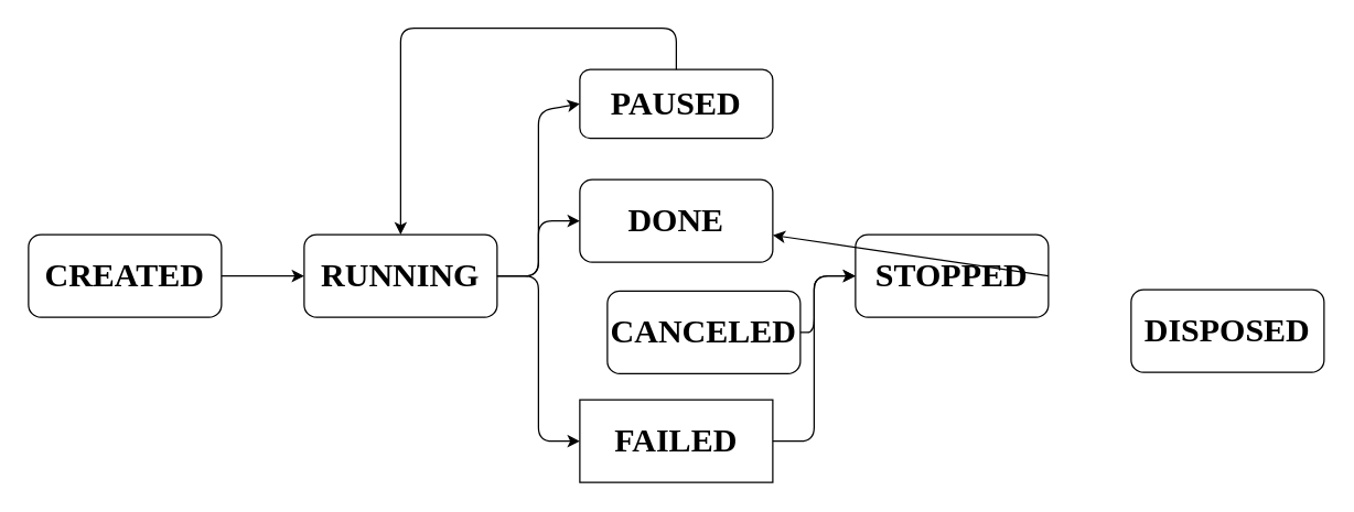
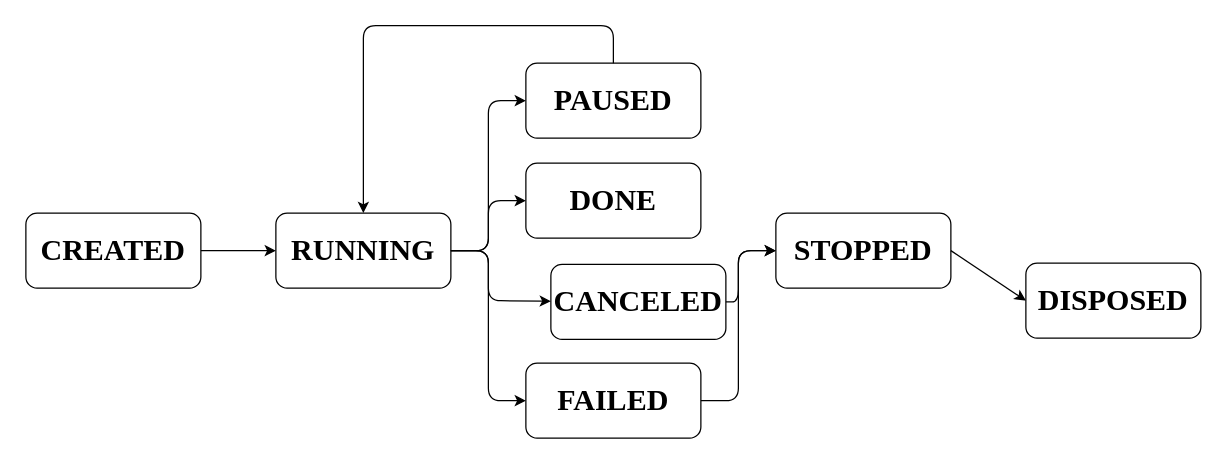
- <mxCell id="4" value="PAUSED" style="rounded=1;whiteSpace=wrap;html=1;fontSize=24;glass=0;strokeWidth=1;shadow=0;fontFamily=Fira Mono;FType=g;fontStyle=1" vertex="1" parent="1"><mxGeometry x="420" y="50" width="140" height="50" as="geometry" /></mxCell>
+ <mxCell id="4" value="PAUSED" style="rounded=1;whiteSpace=wrap;html=1;fontSize=24;glass=0;strokeWidth=1;shadow=0;fontFamily=Fira Mono;FType=g;fontStyle=1" vertex="1" parent="1"><mxGeometry x="420" y="50" width="140" height="60" as="geometry" /></mxCell>
- <mxCell id="17" value="" style="endArrow=classic;html=1;fontSize=24;exitX=1;exitY=0.5;exitDx=0;exitDy=0;" edge="1" parent="1" source="12" target="5"><mxGeometry width="50" height="50" relative="1" as="geometry"><mxPoint x="490" y="270" as="sourcePoint" /><mxPoint x="540" y="220" as="targetPoint" /></mxGeometry></mxCell>
+ <mxCell id="17" value="" style="endArrow=classic;html=1;fontSize=24;exitX=1;exitY=0.5;exitDx=0;exitDy=0;entryX=0;entryY=0.5;entryDx=0;entryDy=0;" edge="1" parent="1" source="12" target="13"><mxGeometry width="50" height="50" relative="1" as="geometry"><mxPoint x="490" y="270" as="sourcePoint" /><mxPoint x="540" y="220" as="targetPoint" /></mxGeometry></mxCell>
+ <mxCell id="9" value="" style="endArrow=classic;html=1;fontSize=24;exitX=1;exitY=0.5;exitDx=0;exitDy=0;" edge="1" parent="1" source="3" target="6"><mxGeometry width="50" height="50" relative="1" as="geometry"><mxPoint x="430" y="270" as="sourcePoint" /><mxPoint x="480" y="220" as="targetPoint" /><Array as="points"><mxPoint x="390" y="200" /><mxPoint x="390" y="240" /></Array></mxGeometry></mxCell>
- <mxCell id="7" value="FAILED" style="whiteSpace=wrap;html=1;fontSize=24;glass=0;strokeWidth=1;shadow=0;fontFamily=Fira Mono;FType=g;fontStyle=1;rounded=0;" vertex="1" parent="1"><mxGeometry x="420" y="290" width="140" height="60" as="geometry" /></mxCell>
+ <mxCell id="7" value="FAILED" style="rounded=1;whiteSpace=wrap;html=1;fontSize=24;glass=0;strokeWidth=1;shadow=0;fontFamily=Fira Mono;FType=g;fontStyle=1" vertex="1" parent="1"><mxGeometry x="420" y="290" width="140" height="60" as="geometry" /></mxCell>
